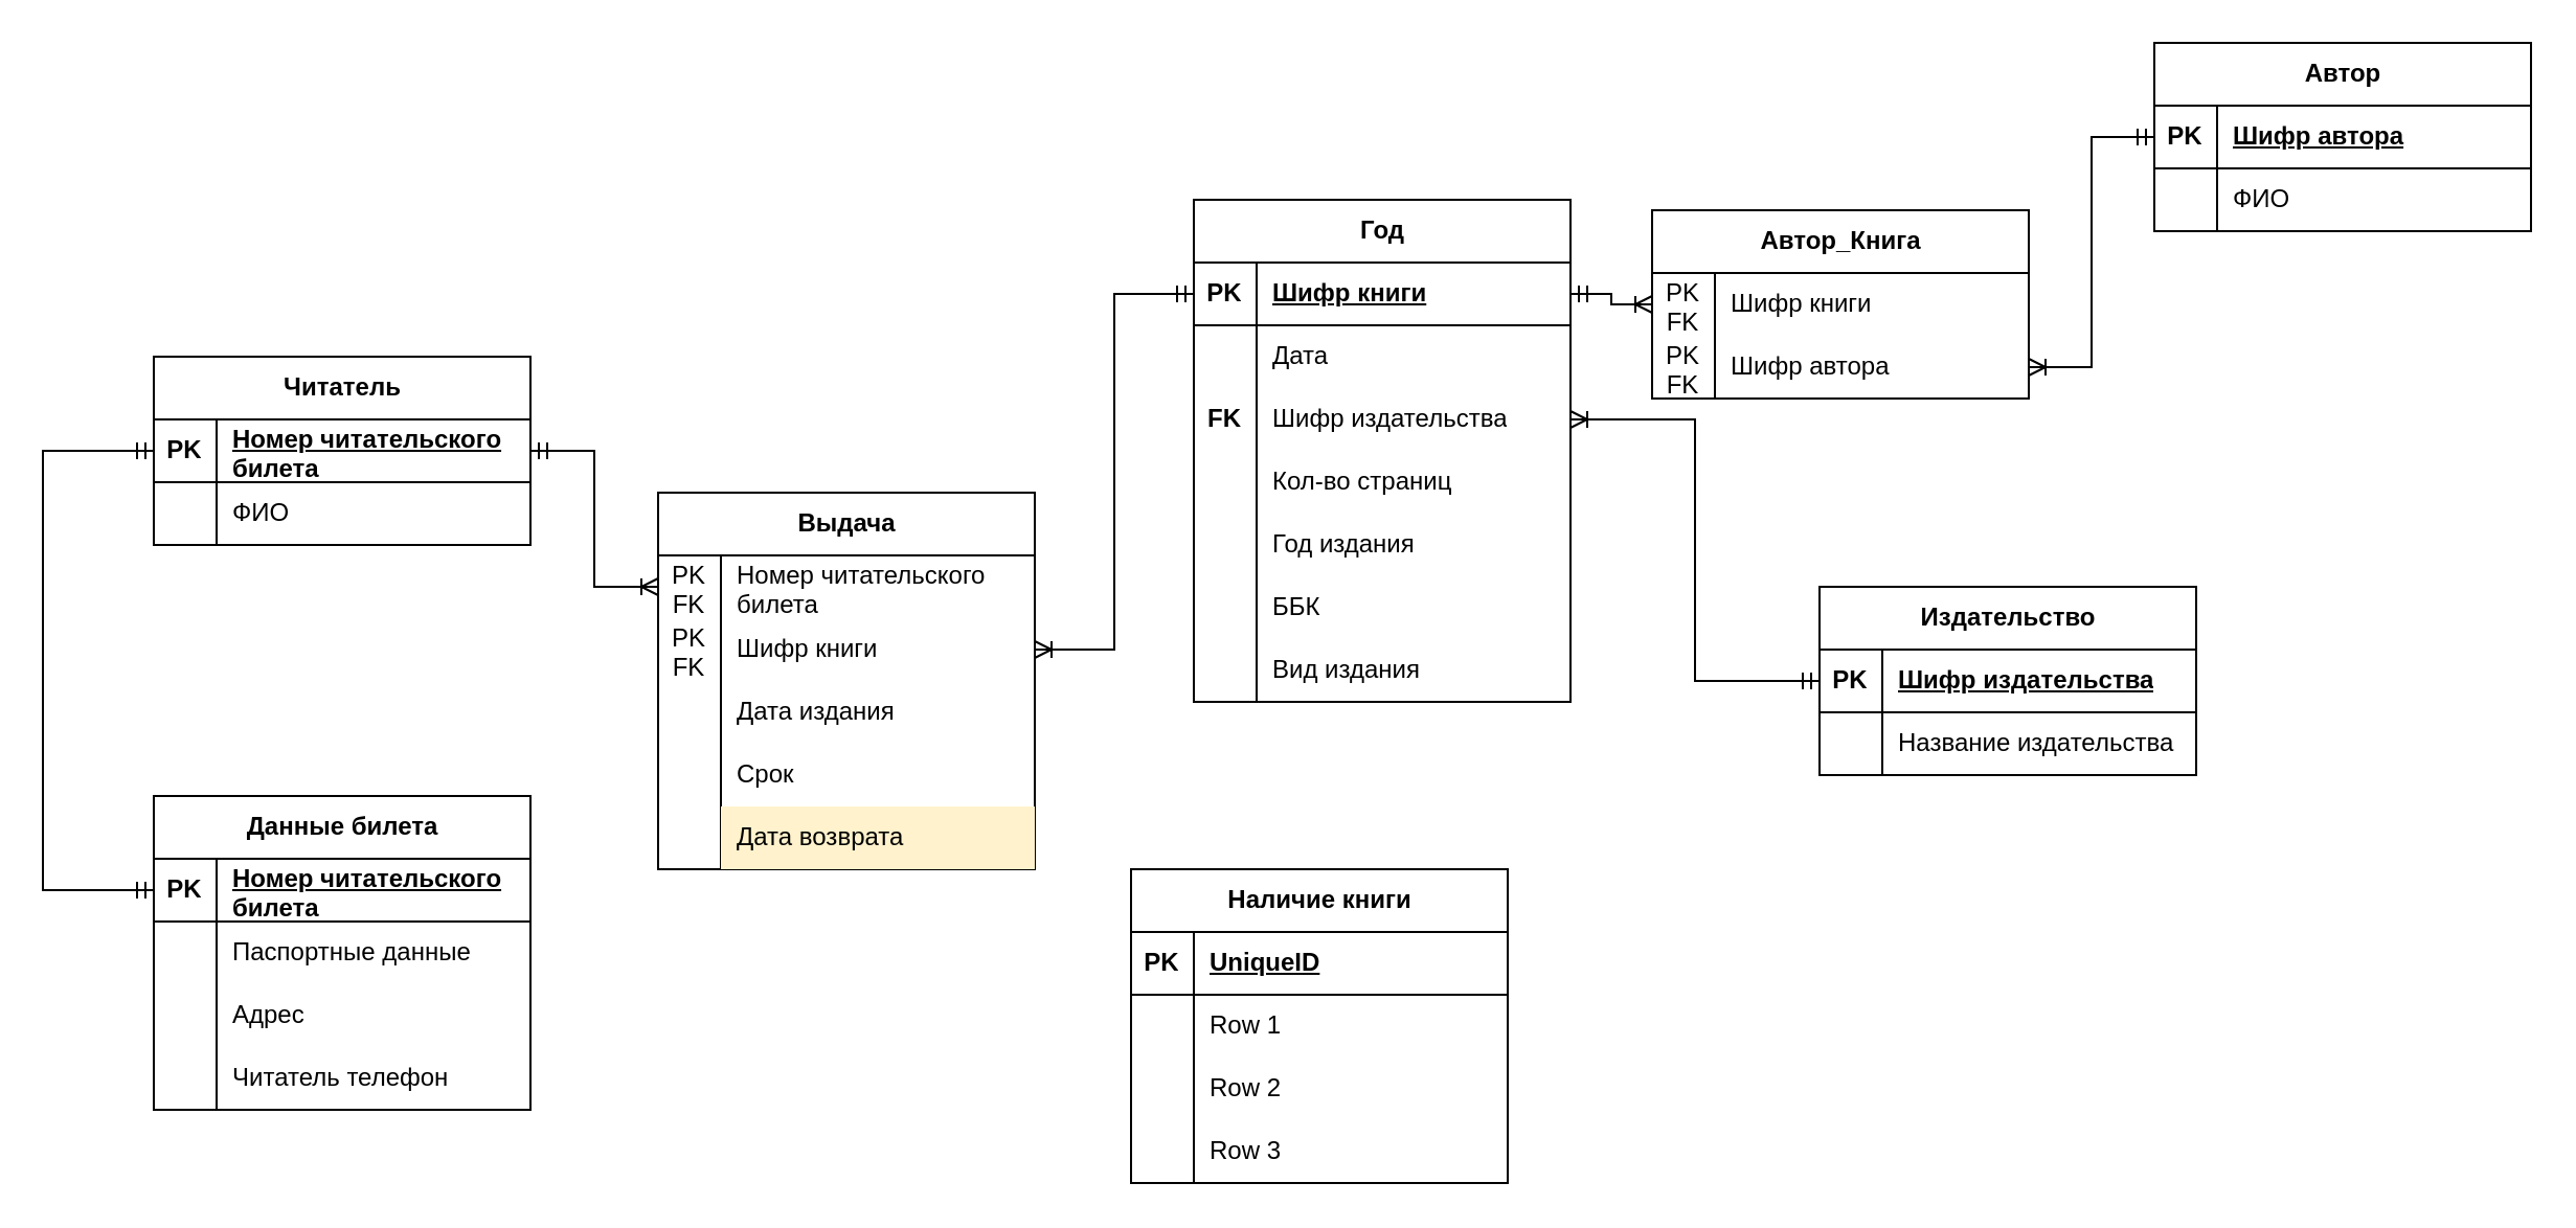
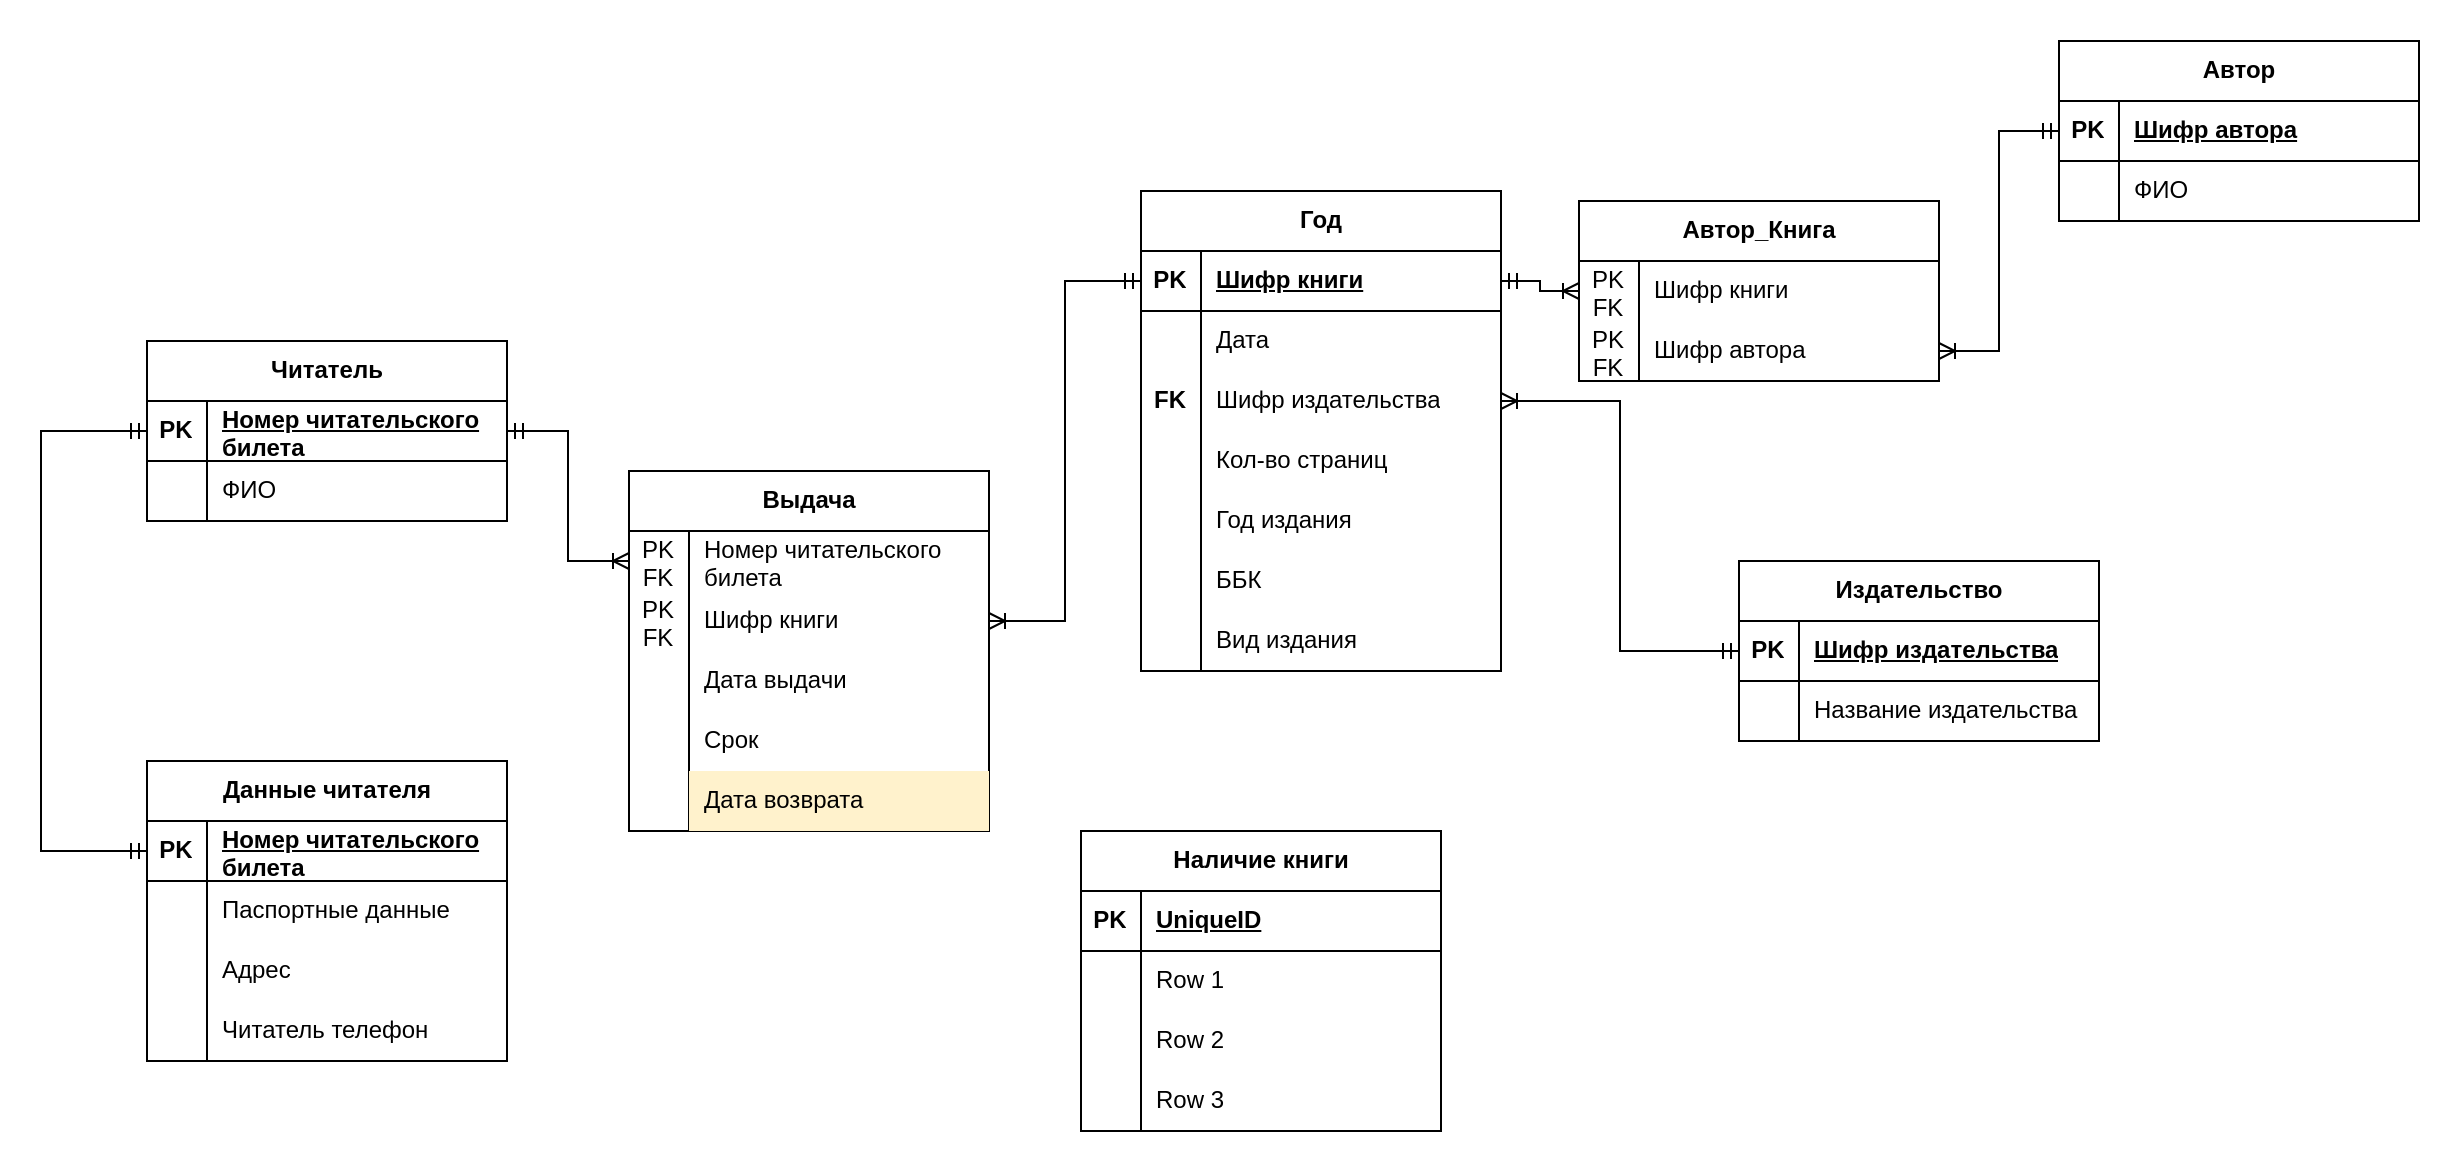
- <mxCell id="78" value="Дата издания" style="shape=partialRectangle;connectable=0;fillColor=none;top=0;left=0;bottom=0;right=0;align=left;spacingLeft=6;overflow=hidden;whiteSpace=wrap;html=1;" vertex="1" parent="76"><mxGeometry x="30" width="150" height="30" as="geometry"><mxRectangle width="150" height="30" as="alternateBounds" /></mxGeometry></mxCell>
+ <mxCell id="78" value="Дата выдачи" style="shape=partialRectangle;connectable=0;fillColor=none;top=0;left=0;bottom=0;right=0;align=left;spacingLeft=6;overflow=hidden;whiteSpace=wrap;html=1;" vertex="1" parent="76"><mxGeometry x="30" width="150" height="30" as="geometry"><mxRectangle width="150" height="30" as="alternateBounds" /></mxGeometry></mxCell>
- <mxCell id="55" value="Данные билета" style="shape=table;startSize=30;container=1;collapsible=1;childLayout=tableLayout;fixedRows=1;rowLines=0;fontStyle=1;align=center;resizeLast=1;html=1;" vertex="1" parent="1"><mxGeometry x="73" y="380" width="180" height="150" as="geometry" /></mxCell>
+ <mxCell id="55" value="Данные читателя" style="shape=table;startSize=30;container=1;collapsible=1;childLayout=tableLayout;fixedRows=1;rowLines=0;fontStyle=1;align=center;resizeLast=1;html=1;" vertex="1" parent="1"><mxGeometry x="73" y="380" width="180" height="150" as="geometry" /></mxCell>
